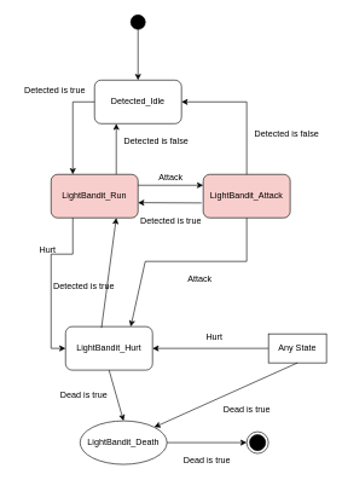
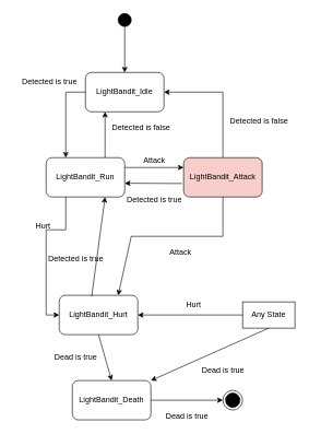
- <mxCell id="4" value="Detected_Idle" style="rounded=1;whiteSpace=wrap;html=1;" vertex="1" parent="1"><mxGeometry x="130" y="110" width="120" height="60" as="geometry" /></mxCell>
+ <mxCell id="4" value="LightBandit_Idle" style="rounded=1;whiteSpace=wrap;html=1;" vertex="1" parent="1"><mxGeometry x="130" y="110" width="120" height="60" as="geometry" /></mxCell>
- <mxCell id="5" value="LightBandit_Run" style="rounded=1;whiteSpace=wrap;html=1;fillColor=#f8cecc;" vertex="1" parent="1"><mxGeometry x="70" y="240" width="120" height="60" as="geometry" /></mxCell>
+ <mxCell id="5" value="LightBandit_Run" style="rounded=1;whiteSpace=wrap;html=1;" vertex="1" parent="1"><mxGeometry x="70" y="240" width="120" height="60" as="geometry" /></mxCell>
- <mxCell id="8" value="LightBandit_Death" style="ellipse;whiteSpace=wrap;html=1;" vertex="1" parent="1"><mxGeometry x="110" y="580" width="120" height="60" as="geometry" /></mxCell>
+ <mxCell id="8" value="LightBandit_Death" style="rounded=1;whiteSpace=wrap;html=1;" vertex="1" parent="1"><mxGeometry x="110" y="580" width="120" height="60" as="geometry" /></mxCell>
